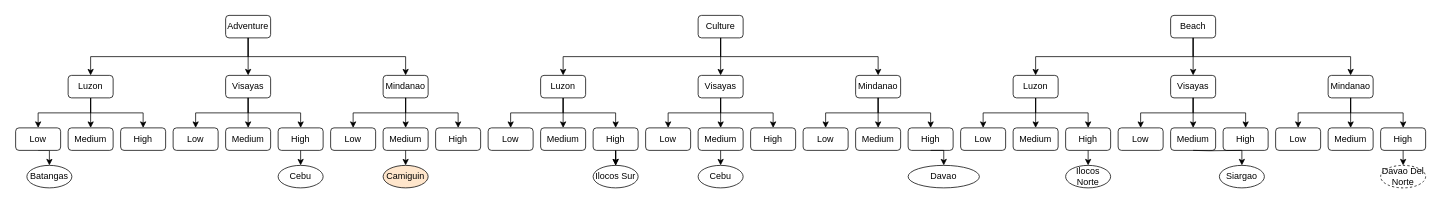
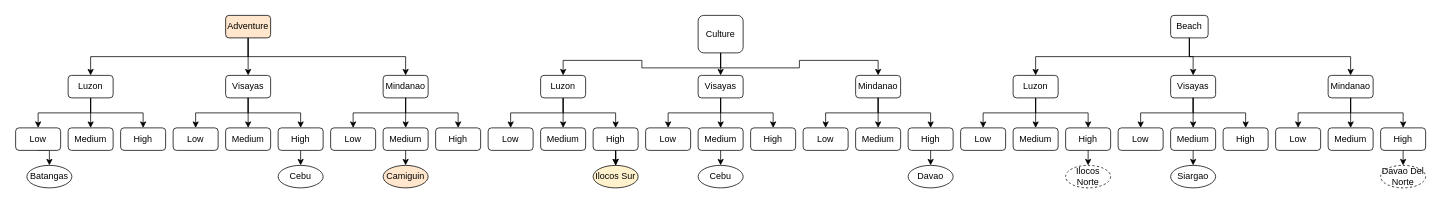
- <mxCell id="29" value="Adventure" style="rounded=1;whiteSpace=wrap;html=1;" vertex="1" parent="1"><mxGeometry x="300" y="20" width="60" height="30" as="geometry" /></mxCell>
+ <mxCell id="29" value="Adventure" style="rounded=1;whiteSpace=wrap;html=1;fillColor=#ffe6cc;" vertex="1" parent="1"><mxGeometry x="300" y="20" width="60" height="30" as="geometry" /></mxCell>
- <mxCell id="3" value="Culture" style="rounded=1;whiteSpace=wrap;html=1;" vertex="1" parent="1"><mxGeometry x="930" y="20" width="60" height="30" as="geometry" /></mxCell>
+ <mxCell id="3" value="Culture" style="rounded=1;whiteSpace=wrap;html=1;" vertex="1" parent="1"><mxGeometry x="930" y="20" width="60" height="50" as="geometry" /></mxCell>
- <mxCell id="55" value="Be&lt;span style=&quot;background-color: transparent; color: light-dark(rgb(0, 0, 0), rgb(255, 255, 255));&quot;&gt;ach&lt;/span&gt;" style="rounded=1;whiteSpace=wrap;html=1;" vertex="1" parent="1"><mxGeometry x="1560" y="20" width="60" height="30" as="geometry" /></mxCell>
+ <mxCell id="55" value="Be&lt;span style=&quot;background-color: transparent; color: light-dark(rgb(0, 0, 0), rgb(255, 255, 255));&quot;&gt;ach&lt;/span&gt;" style="rounded=1;whiteSpace=wrap;html=1;" vertex="1" parent="1"><mxGeometry x="1560" y="20" width="50" height="30" as="geometry" /></mxCell>
- <mxCell id="85" value="Ilocos Sur" style="ellipse;whiteSpace=wrap;html=1;" vertex="1" parent="1"><mxGeometry x="790" y="220" width="60" height="30" as="geometry" /></mxCell>
+ <mxCell id="85" value="Ilocos Sur" style="ellipse;whiteSpace=wrap;html=1;fillColor=#fff2cc;" vertex="1" parent="1"><mxGeometry x="790" y="220" width="60" height="30" as="geometry" /></mxCell>
- <mxCell id="89" value="Davao" style="ellipse;whiteSpace=wrap;html=1;" vertex="1" parent="1"><mxGeometry x="1210" y="220" width="95" height="30" as="geometry" /></mxCell>
+ <mxCell id="89" value="Davao" style="ellipse;whiteSpace=wrap;html=1;" vertex="1" parent="1"><mxGeometry x="1210" y="220" width="60" height="30" as="geometry" /></mxCell>
- <mxCell id="90" value="Ilocos Norte" style="ellipse;whiteSpace=wrap;html=1;" vertex="1" parent="1"><mxGeometry x="1420" y="220" width="60" height="30" as="geometry" /></mxCell>
+ <mxCell id="90" value="Ilocos Norte" style="ellipse;whiteSpace=wrap;html=1;dashed=1;" vertex="1" parent="1"><mxGeometry x="1420" y="220" width="60" height="30" as="geometry" /></mxCell>
- <mxCell id="92" value="Siargao" style="ellipse;whiteSpace=wrap;html=1;" vertex="1" parent="1"><mxGeometry x="1625" y="220" width="60" height="30" as="geometry" /></mxCell>
+ <mxCell id="92" value="Siargao" style="ellipse;whiteSpace=wrap;html=1;" vertex="1" parent="1"><mxGeometry x="1560" y="220" width="60" height="30" as="geometry" /></mxCell>
